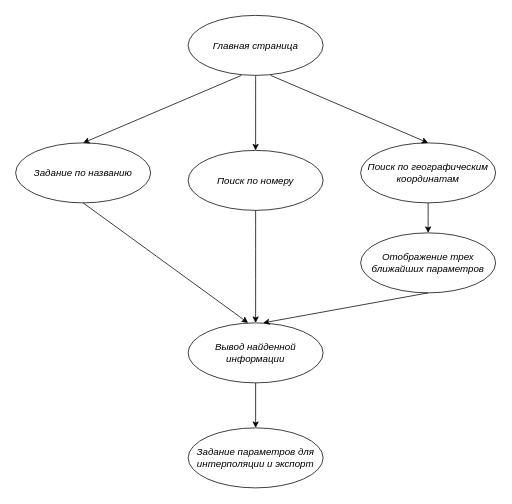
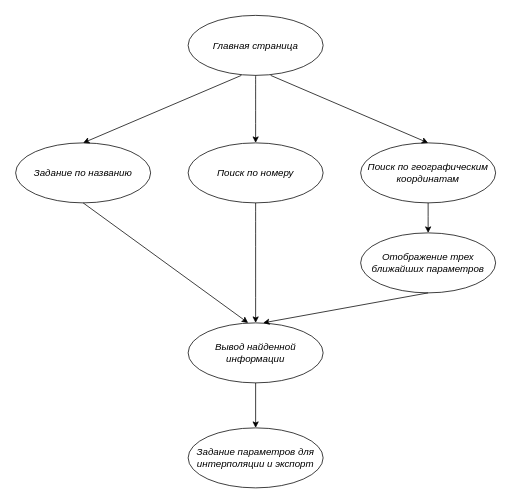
- <mxCell id="5" value="Поиск по номеру" style="ellipse;whiteSpace=wrap;html=1;fontSize=13;fontStyle=2" vertex="1" parent="1"><mxGeometry x="250" y="200" width="180" height="80" as="geometry" /></mxCell>
+ <mxCell id="5" value="Поиск по номеру" style="ellipse;whiteSpace=wrap;html=1;fontSize=13;fontStyle=2" vertex="1" parent="1"><mxGeometry x="250" y="190" width="180" height="80" as="geometry" /></mxCell>
